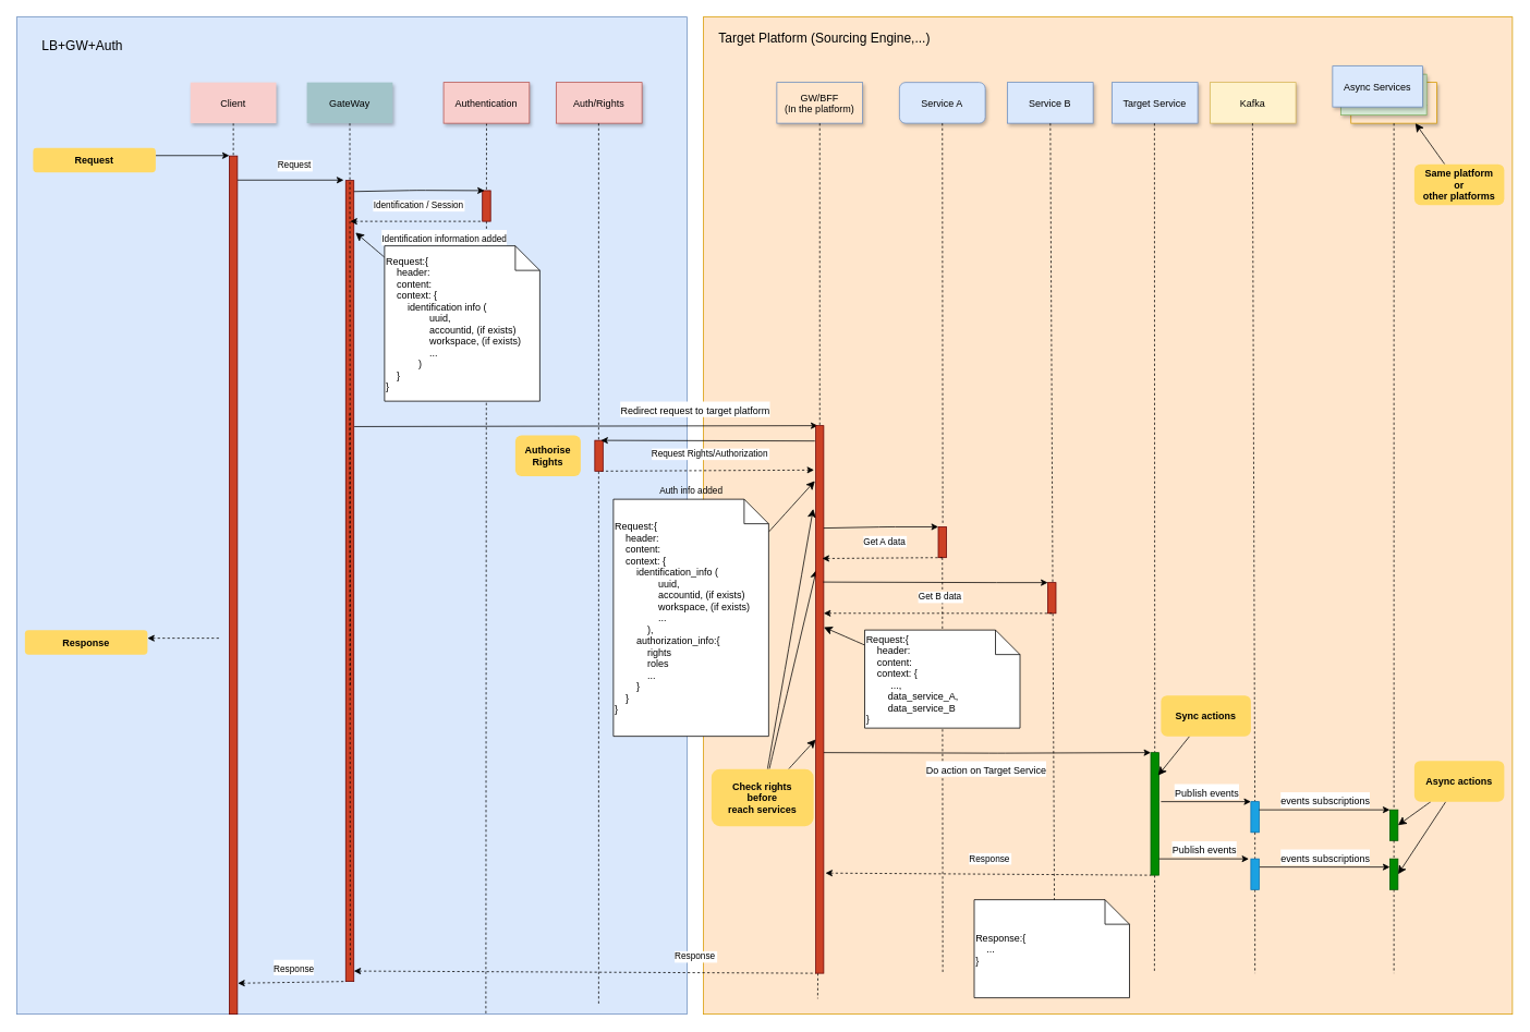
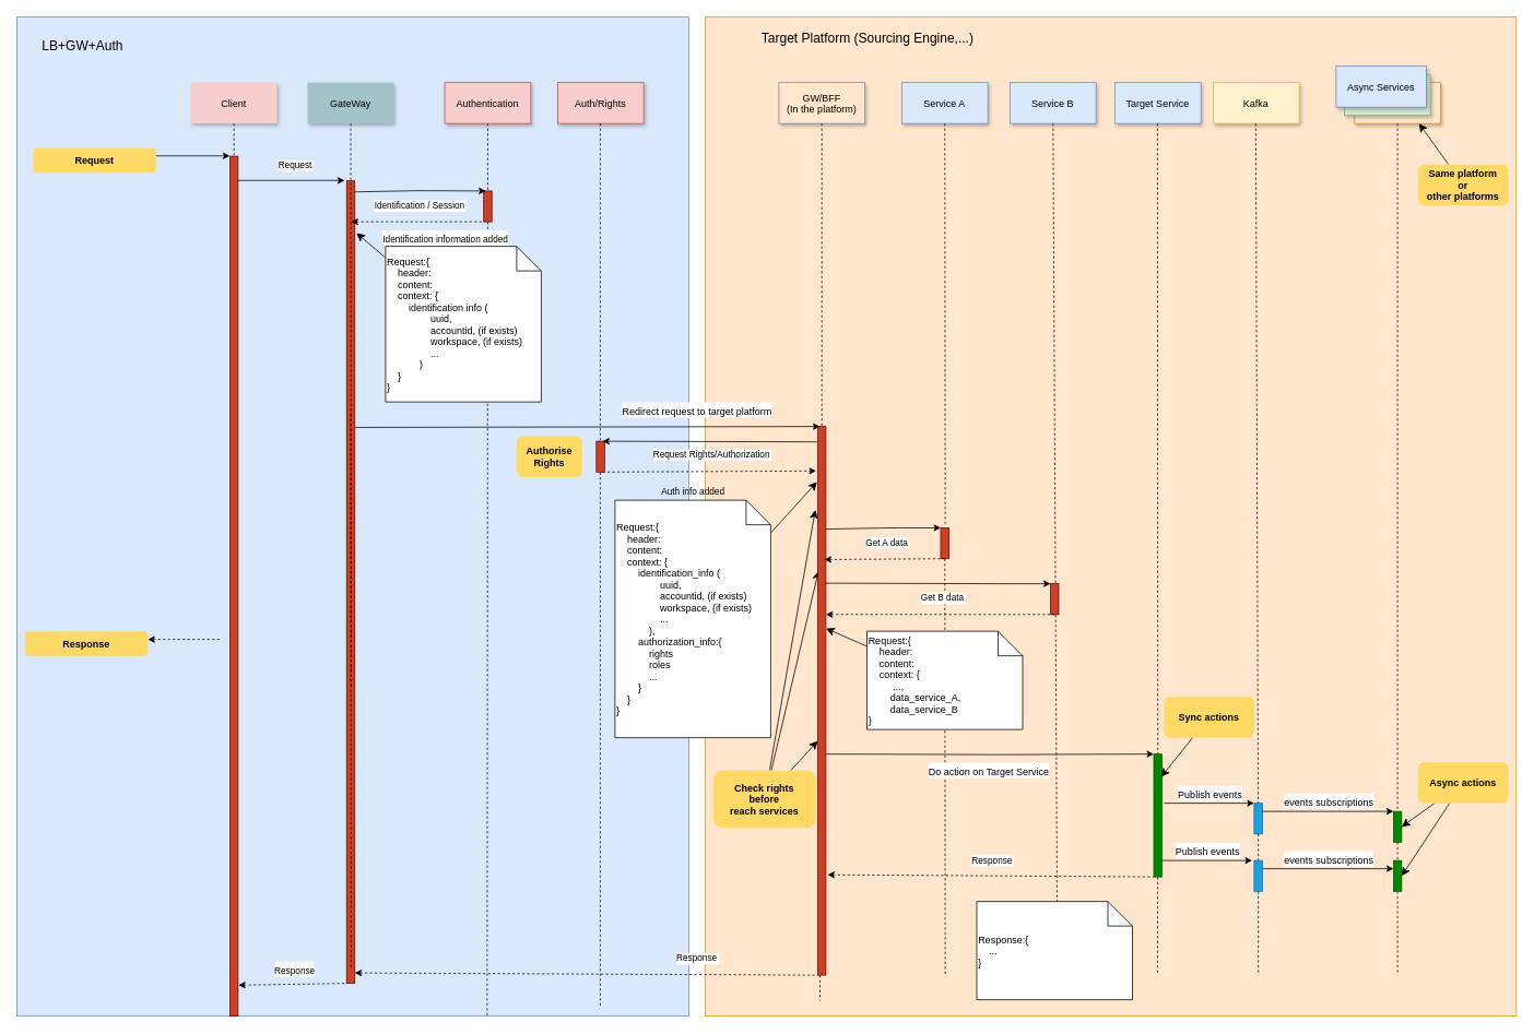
- <mxCell id="94" value="Target Platform (Sourcing Engine,...)" style="text;html=1;align=center;verticalAlign=middle;resizable=0;points=[];autosize=1;strokeColor=none;fillColor=none;fontSize=16;" vertex="1" parent="1"><mxGeometry x="867.5" y="30" width="280" height="30" as="geometry" /></mxCell>
+ <mxCell id="94" value="Target Platform (Sourcing Engine,...)" style="text;html=1;align=center;verticalAlign=middle;resizable=0;points=[];autosize=1;strokeColor=none;fillColor=none;fontSize=16;" vertex="1" parent="1"><mxGeometry x="917.5" y="30" width="280" height="30" as="geometry" /></mxCell>
- <mxCell id="22" value="Service A" style="shadow=1;fillColor=#dae8fc;strokeColor=#6c8ebf;rounded=1;" parent="1" vertex="1"><mxGeometry x="1100" y="100" width="105" height="50" as="geometry" /></mxCell>
+ <mxCell id="22" value="Service A" style="shadow=1;fillColor=#dae8fc;strokeColor=#6c8ebf;" parent="1" vertex="1"><mxGeometry x="1100" y="100" width="105" height="50" as="geometry" /></mxCell>
